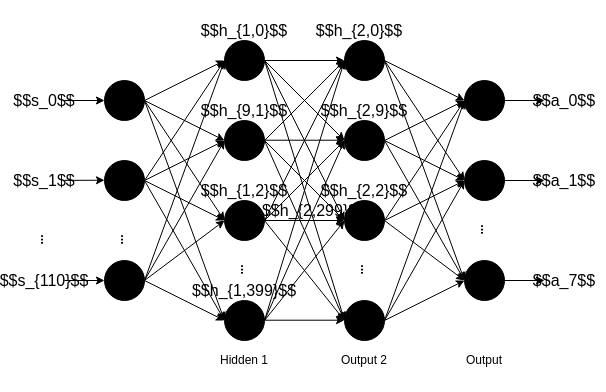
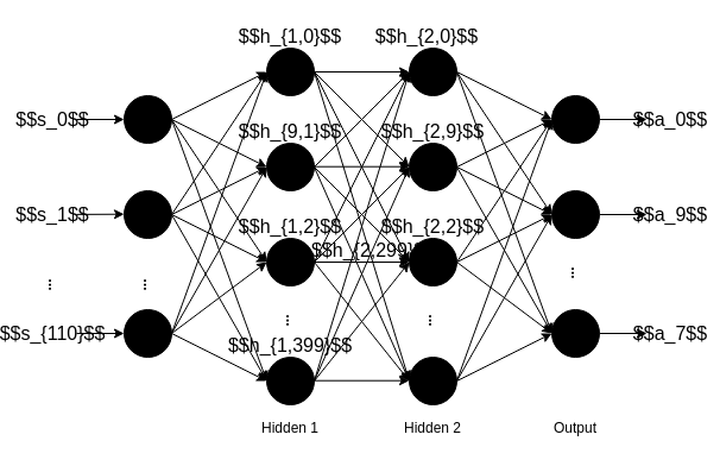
- <mxCell id="82" value="&lt;font style=&quot;font-size: 16px&quot;&gt;$$a_1$$&lt;/font&gt;" style="text;html=1;strokeColor=none;fillColor=none;align=center;verticalAlign=middle;whiteSpace=wrap;rounded=0;" vertex="1" parent="1"><mxGeometry x="540" y="170" width="40" height="20" as="geometry" /></mxCell>
+ <mxCell id="82" value="&lt;font style=&quot;font-size: 16px&quot;&gt;$$a_9$$&lt;/font&gt;" style="text;html=1;strokeColor=none;fillColor=none;align=center;verticalAlign=middle;whiteSpace=wrap;rounded=0;" vertex="1" parent="1"><mxGeometry x="540" y="170" width="40" height="20" as="geometry" /></mxCell>
- <mxCell id="61" value="Output 2" style="text;html=1;strokeColor=none;fillColor=none;align=center;verticalAlign=middle;whiteSpace=wrap;rounded=0;" vertex="1" parent="1"><mxGeometry x="330" y="350" width="60" height="20" as="geometry" /></mxCell>
+ <mxCell id="61" value="Hidden 2" style="text;html=1;strokeColor=none;fillColor=none;align=center;verticalAlign=middle;whiteSpace=wrap;rounded=0;" vertex="1" parent="1"><mxGeometry x="330" y="350" width="60" height="20" as="geometry" /></mxCell>
